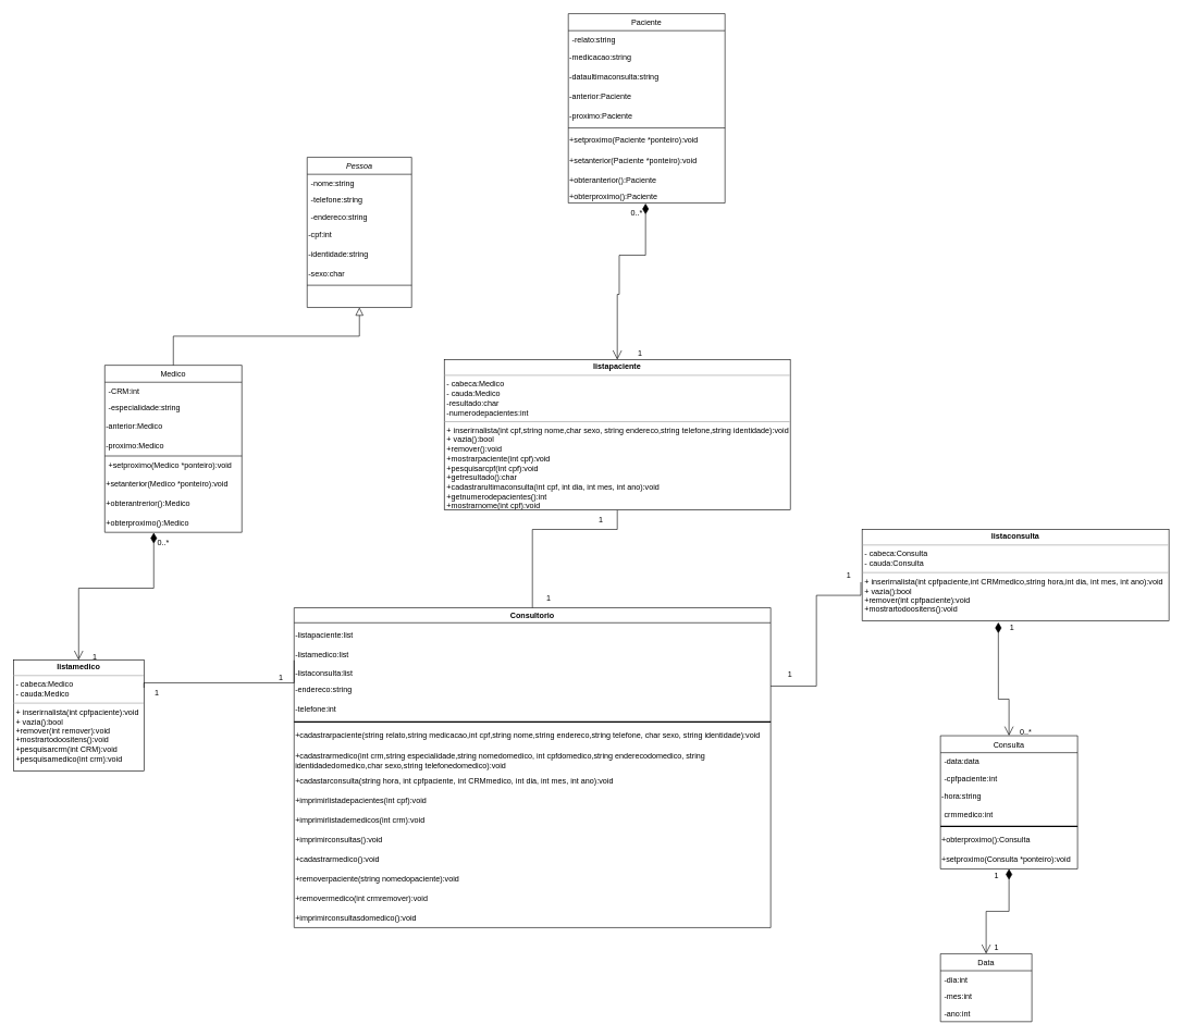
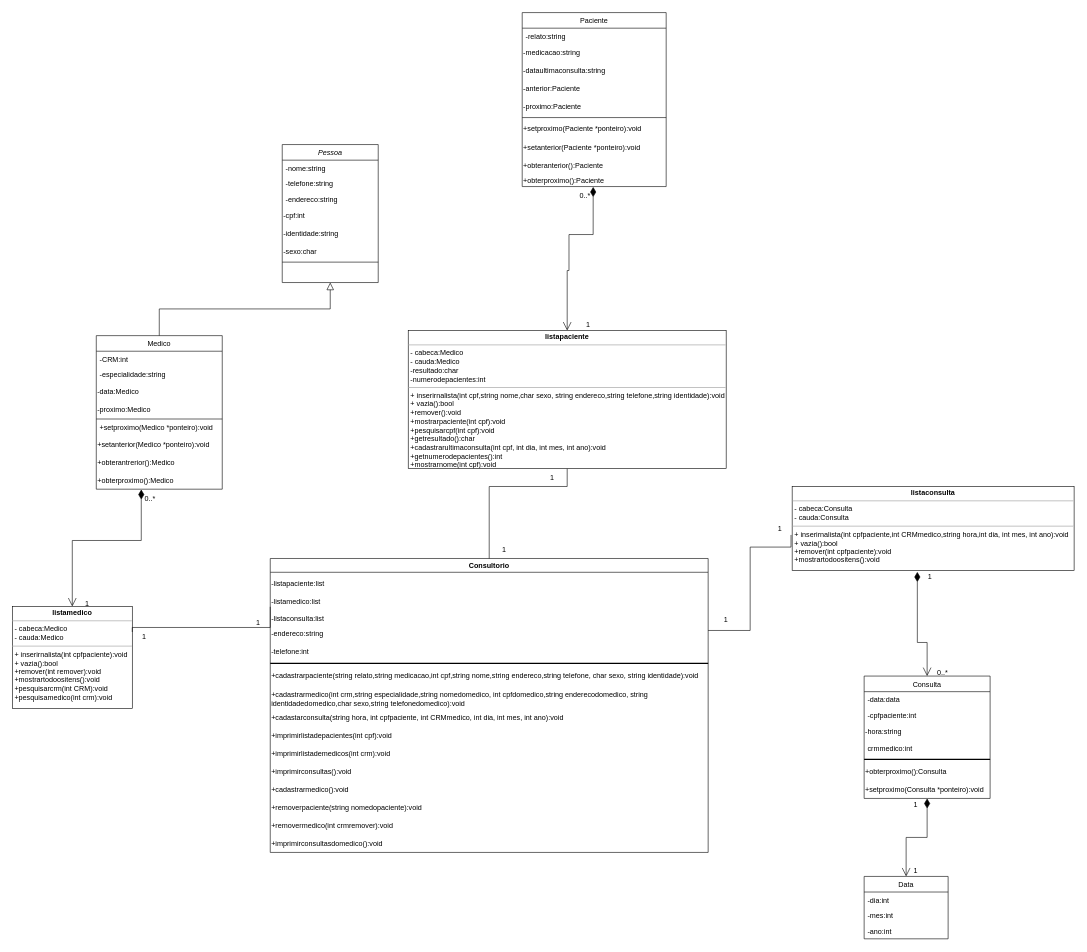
- <mxCell id="13" value="-anterior:Medico" style="text;html=1;strokeColor=none;fillColor=none;align=left;verticalAlign=middle;whiteSpace=wrap;rounded=0;" vertex="1" parent="10"><mxGeometry y="78" width="210" height="30" as="geometry" /></mxCell>
+ <mxCell id="13" value="-data:Medico" style="text;html=1;strokeColor=none;fillColor=none;align=left;verticalAlign=middle;whiteSpace=wrap;rounded=0;" vertex="1" parent="10"><mxGeometry y="78" width="210" height="30" as="geometry" /></mxCell>
